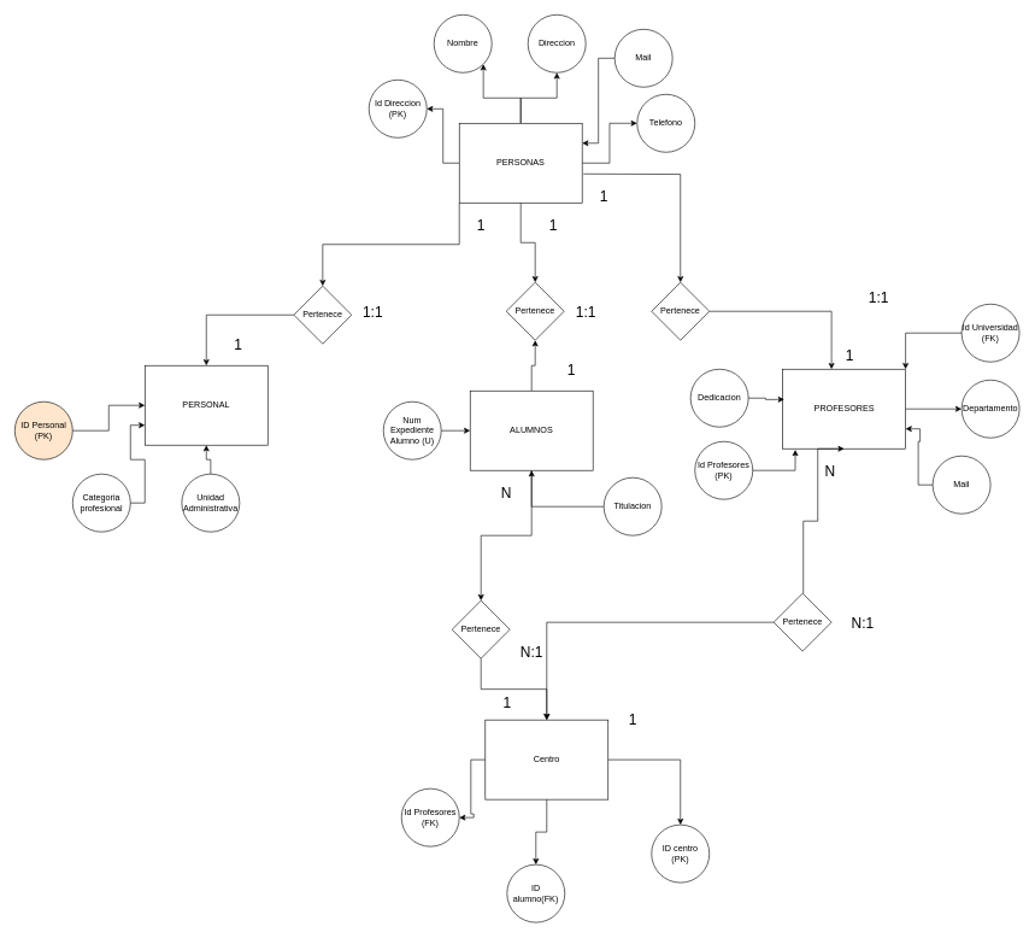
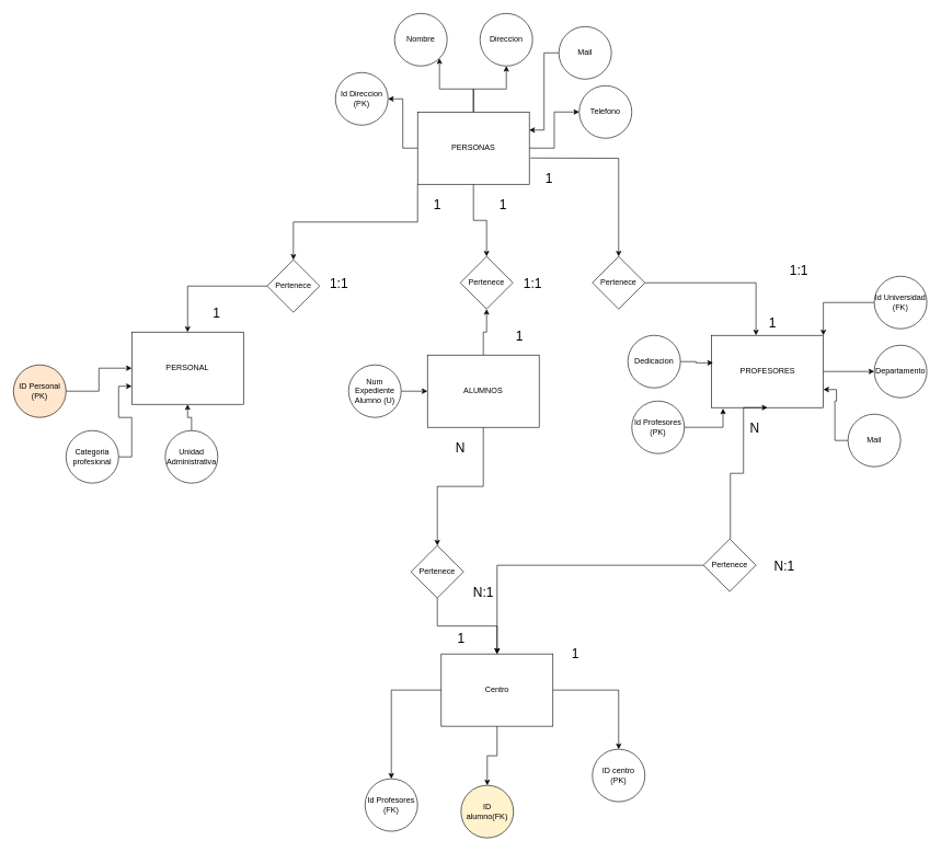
- <mxCell id="27" style="edgeStyle=orthogonalEdgeStyle;rounded=0;orthogonalLoop=1;jettySize=auto;html=1;entryX=0.5;entryY=1;entryDx=0;entryDy=0;" edge="1" parent="1" source="28" target="4"><mxGeometry relative="1" as="geometry" /></mxCell>
- <mxCell id="28" value="Titulacion" style="ellipse;whiteSpace=wrap;html=1;" parent="1" vertex="1"><mxGeometry x="835" y="660" width="80" height="80" as="geometry" /></mxCell>
- <mxCell id="38" value="Id Profesores&lt;br&gt;(FK)" style="ellipse;whiteSpace=wrap;html=1;" parent="1" vertex="1"><mxGeometry x="555" y="1090" width="80" height="80" as="geometry" /></mxCell>
+ <mxCell id="38" value="Id Profesores&lt;br&gt;(FK)" style="ellipse;whiteSpace=wrap;html=1;" parent="1" vertex="1"><mxGeometry x="555" y="1185" width="80" height="80" as="geometry" /></mxCell>
- <mxCell id="26" value="ID alumno(FK)" style="ellipse;whiteSpace=wrap;html=1;" parent="1" vertex="1"><mxGeometry x="701" y="1195" width="80" height="80" as="geometry" /></mxCell>
+ <mxCell id="26" value="ID alumno(FK)" style="ellipse;whiteSpace=wrap;html=1;fillColor=#fff2cc;" parent="1" vertex="1"><mxGeometry x="701" y="1195" width="80" height="80" as="geometry" /></mxCell>
